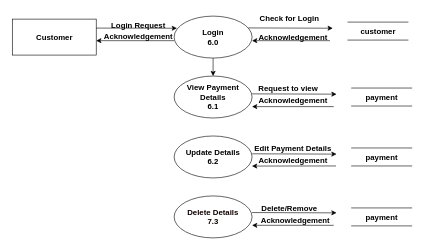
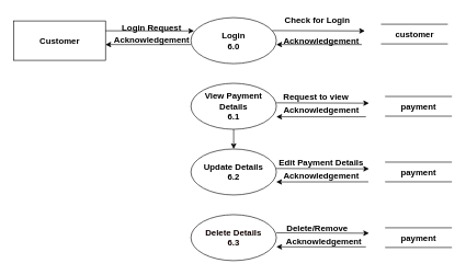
- <mxCell id="3" style="edgeStyle=none;html=1;exitX=0.5;exitY=1;exitDx=0;exitDy=0;entryX=0.5;entryY=0;entryDx=0;entryDy=0;fontSize=13;fontColor=#0F0000;strokeColor=#000000;" parent="1" source="4" target="11" edge="1"><mxGeometry relative="1" as="geometry" /></mxCell>
+ <mxCell id="10" style="edgeStyle=none;html=1;exitX=0.5;exitY=1;exitDx=0;exitDy=0;entryX=0.5;entryY=0;entryDx=0;entryDy=0;fontSize=13;fontColor=#0F0000;strokeColor=#000000;" parent="1" source="11" target="12" edge="1"><mxGeometry relative="1" as="geometry" /></mxCell>
- <mxCell id="13" value="&lt;font color=&quot;#0f0000&quot; style=&quot;font-size: 13px&quot;&gt;&lt;b&gt;Delete Details&lt;br&gt;7.3&lt;br&gt;&lt;/b&gt;&lt;/font&gt;" style="ellipse;whiteSpace=wrap;html=1;strokeColor=#000000;fillColor=none;" parent="1" vertex="1"><mxGeometry x="290" y="326" width="130" height="70" as="geometry" /></mxCell>
+ <mxCell id="13" value="&lt;font color=&quot;#0f0000&quot; style=&quot;font-size: 13px&quot;&gt;&lt;b&gt;Delete Details&lt;br&gt;6.3&lt;br&gt;&lt;/b&gt;&lt;/font&gt;" style="ellipse;whiteSpace=wrap;html=1;strokeColor=#000000;fillColor=none;" parent="1" vertex="1"><mxGeometry x="290" y="326" width="130" height="70" as="geometry" /></mxCell>
